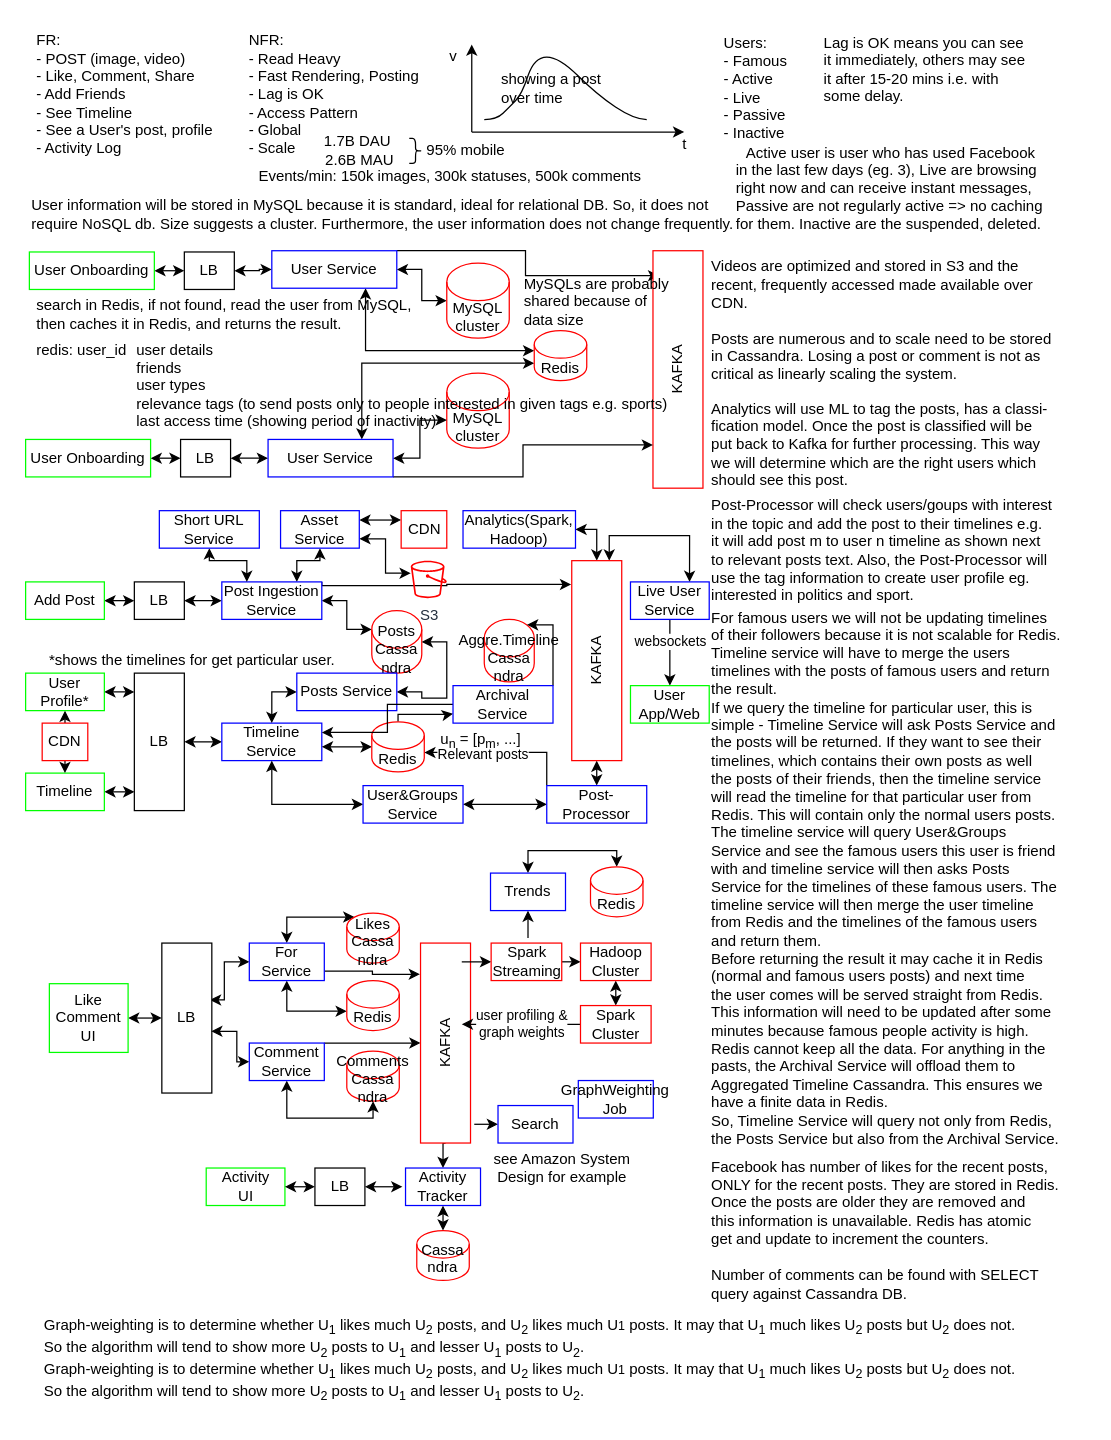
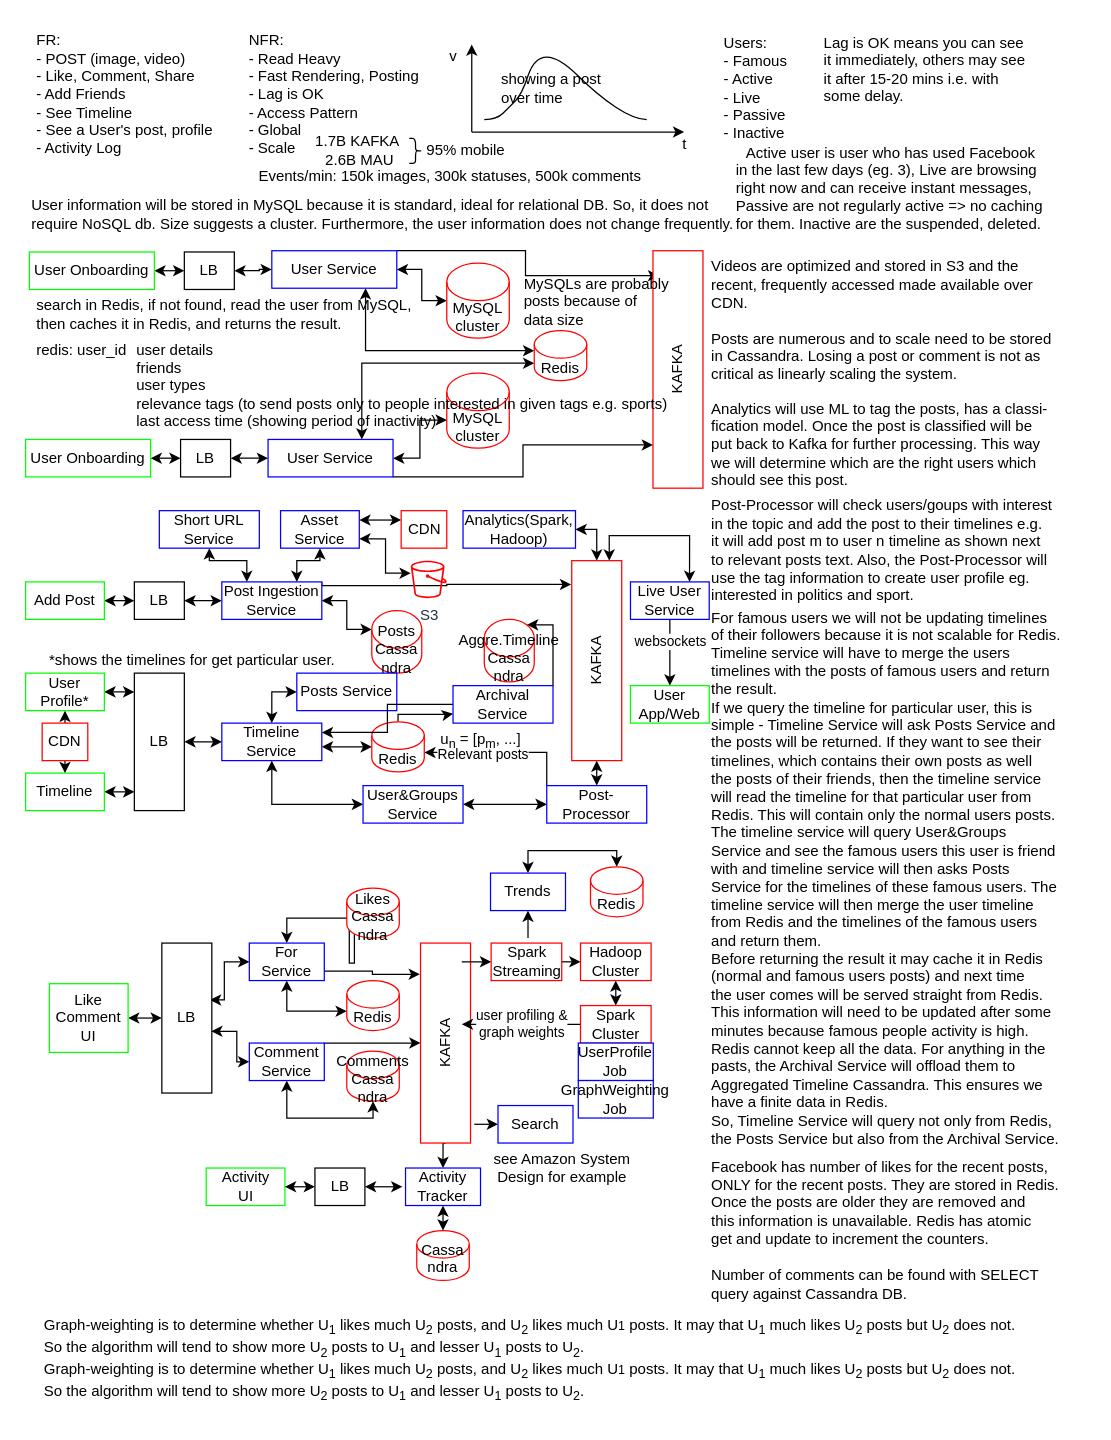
- <mxCell id="10" value="1.7B DAU&amp;nbsp;&lt;br&gt;2.6B MAU" style="text;html=1;align=center;verticalAlign=middle;resizable=0;points=[];autosize=1;strokeColor=none;fillColor=none;" vertex="1" parent="1"><mxGeometry x="247" y="100" width="80" height="40" as="geometry" /></mxCell>
+ <mxCell id="10" value="1.7B KAFKA&amp;nbsp;&lt;br&gt;2.6B MAU" style="text;html=1;align=center;verticalAlign=middle;resizable=0;points=[];autosize=1;strokeColor=none;fillColor=none;" vertex="1" parent="1"><mxGeometry x="247" y="100" width="80" height="40" as="geometry" /></mxCell>
- <mxCell id="40" value="MySQLs are probably &lt;br&gt;shared because of&lt;br&gt;&lt;div style=&quot;&quot;&gt;data size&lt;/div&gt;" style="text;html=1;align=left;verticalAlign=middle;resizable=0;points=[];autosize=1;strokeColor=none;fillColor=none;" vertex="1" parent="1"><mxGeometry x="417" y="211" width="140" height="60" as="geometry" /></mxCell>
+ <mxCell id="40" value="MySQLs are probably &lt;br&gt;posts because of&lt;br&gt;&lt;div style=&quot;&quot;&gt;data size&lt;/div&gt;" style="text;html=1;align=left;verticalAlign=middle;resizable=0;points=[];autosize=1;strokeColor=none;fillColor=none;" vertex="1" parent="1"><mxGeometry x="417" y="211" width="140" height="60" as="geometry" /></mxCell>
- <mxCell id="89" style="edgeStyle=orthogonalEdgeStyle;rounded=0;orthogonalLoop=1;jettySize=auto;html=1;exitX=1;exitY=0.5;exitDx=0;exitDy=0;entryX=1;entryY=0.5;entryDx=0;entryDy=0;entryPerimeter=0;startArrow=classic;startFill=1;endArrow=classic;endFill=1;" edge="1" parent="1" source="90" target="56"><mxGeometry relative="1" as="geometry"><Array as="points"><mxPoint x="337" y="553" /><mxPoint x="337" y="558" /><mxPoint x="357" y="558" /><mxPoint x="357" y="513" /></Array></mxGeometry></mxCell>
- <mxCell id="115" value="Likes&lt;br&gt;Cassa&lt;br&gt;ndra&lt;br&gt;&amp;nbsp; &amp;nbsp;&lt;br&gt;" style="shape=cylinder3;whiteSpace=wrap;html=1;boundedLbl=1;backgroundOutline=1;size=11;strokeColor=#FF0000;" vertex="1" parent="1"><mxGeometry x="277" y="730" width="42" height="40" as="geometry" /></mxCell>
+ <mxCell id="115" value="Likes&lt;br&gt;Cassa&lt;br&gt;ndra&lt;br&gt;&amp;nbsp; &amp;nbsp;&lt;br&gt;" style="shape=cylinder3;whiteSpace=wrap;html=1;boundedLbl=1;backgroundOutline=1;size=11;strokeColor=#FF0000;" vertex="1" parent="1"><mxGeometry x="277" y="710" width="42" height="40" as="geometry" /></mxCell>
+ <mxCell id="135" value="UserProfile Job" style="rounded=0;whiteSpace=wrap;html=1;strokeColor=#0000FF;" vertex="1" parent="1"><mxGeometry x="462.25" y="834" width="60" height="30" as="geometry" /></mxCell>
